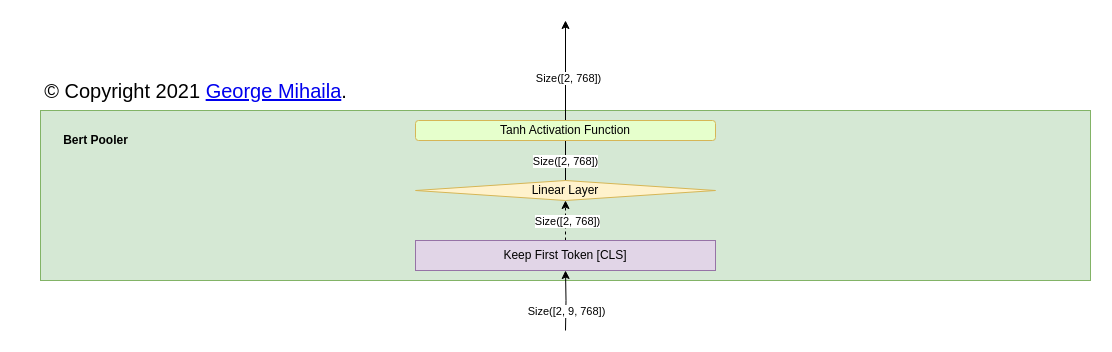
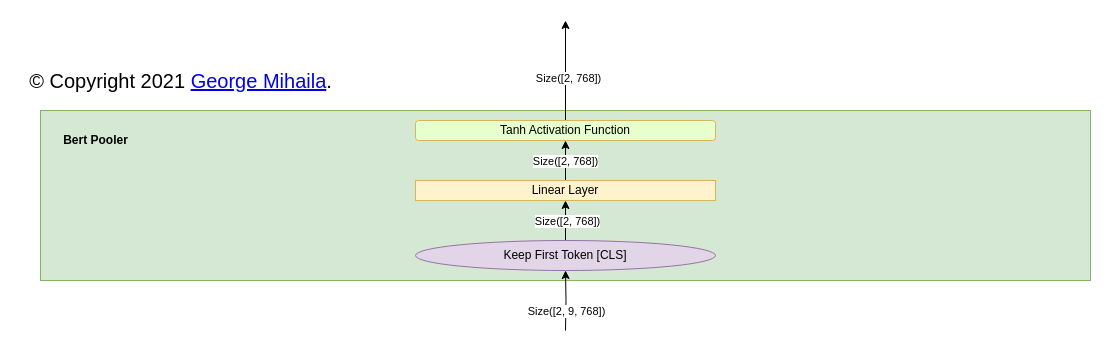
- <mxCell id="14" value="&lt;font style=&quot;font-size: 20px&quot;&gt;© Copyright 2021 &lt;a href=&quot;https://gmihaila.github.io/&quot;&gt;George Mihaila&lt;/a&gt;.&lt;/font&gt;" style="text;html=1;align=center;verticalAlign=middle;resizable=0;points=[];autosize=1;fontColor=#000000;" parent="1" vertex="1"><mxGeometry x="35" y="80" width="320" height="20" as="geometry" /></mxCell>
+ <mxCell id="14" value="&lt;font style=&quot;font-size: 20px&quot;&gt;© Copyright 2021 &lt;a href=&quot;https://gmihaila.github.io/&quot;&gt;George Mihaila&lt;/a&gt;.&lt;/font&gt;" style="text;html=1;align=center;verticalAlign=middle;resizable=0;points=[];autosize=1;fontColor=#000000;" parent="1" vertex="1"><mxGeometry x="20" y="70" width="320" height="20" as="geometry" /></mxCell>
- <mxCell id="5" style="edgeStyle=orthogonalEdgeStyle;rounded=0;orthogonalLoop=1;jettySize=auto;html=1;exitX=0.5;exitY=0;exitDx=0;exitDy=0;entryX=0.5;entryY=1;entryDx=0;entryDy=0;fontColor=#000000;endArrow=none;" parent="1" source="7" target="13" edge="1"><mxGeometry relative="1" as="geometry" /></mxCell>
+ <mxCell id="5" style="edgeStyle=orthogonalEdgeStyle;rounded=0;orthogonalLoop=1;jettySize=auto;html=1;exitX=0.5;exitY=0;exitDx=0;exitDy=0;entryX=0.5;entryY=1;entryDx=0;entryDy=0;fontColor=#000000;" parent="1" source="7" target="13" edge="1"><mxGeometry relative="1" as="geometry" /></mxCell>
- <mxCell id="7" value="Linear Layer" style="rhombus;whiteSpace=wrap;html=1;fillColor=#fff2cc;strokeColor=#d6b656;" parent="1" vertex="1"><mxGeometry x="415" y="180" width="300" height="20" as="geometry" /></mxCell>
+ <mxCell id="7" value="Linear Layer" style="rounded=0;whiteSpace=wrap;html=1;fillColor=#fff2cc;strokeColor=#d6b656;" parent="1" vertex="1"><mxGeometry x="415" y="180" width="300" height="20" as="geometry" /></mxCell>
- <mxCell id="8" style="edgeStyle=orthogonalEdgeStyle;rounded=0;orthogonalLoop=1;jettySize=auto;html=1;exitX=0.5;exitY=0;exitDx=0;exitDy=0;entryX=0.5;entryY=1;entryDx=0;entryDy=0;fontColor=#000000;dashed=1;" parent="1" source="10" target="7" edge="1"><mxGeometry relative="1" as="geometry" /></mxCell>
+ <mxCell id="8" style="edgeStyle=orthogonalEdgeStyle;rounded=0;orthogonalLoop=1;jettySize=auto;html=1;exitX=0.5;exitY=0;exitDx=0;exitDy=0;entryX=0.5;entryY=1;entryDx=0;entryDy=0;fontColor=#000000;" parent="1" source="10" target="7" edge="1"><mxGeometry relative="1" as="geometry" /></mxCell>
- <mxCell id="10" value="Keep First Token [CLS]" style="rounded=0;whiteSpace=wrap;html=1;fillColor=#e1d5e7;strokeColor=#9673a6;" parent="1" vertex="1"><mxGeometry x="415" y="240" width="300" height="30" as="geometry" /></mxCell>
+ <mxCell id="10" value="Keep First Token [CLS]" style="ellipse;whiteSpace=wrap;html=1;fillColor=#e1d5e7;strokeColor=#9673a6;" parent="1" vertex="1"><mxGeometry x="415" y="240" width="300" height="30" as="geometry" /></mxCell>
